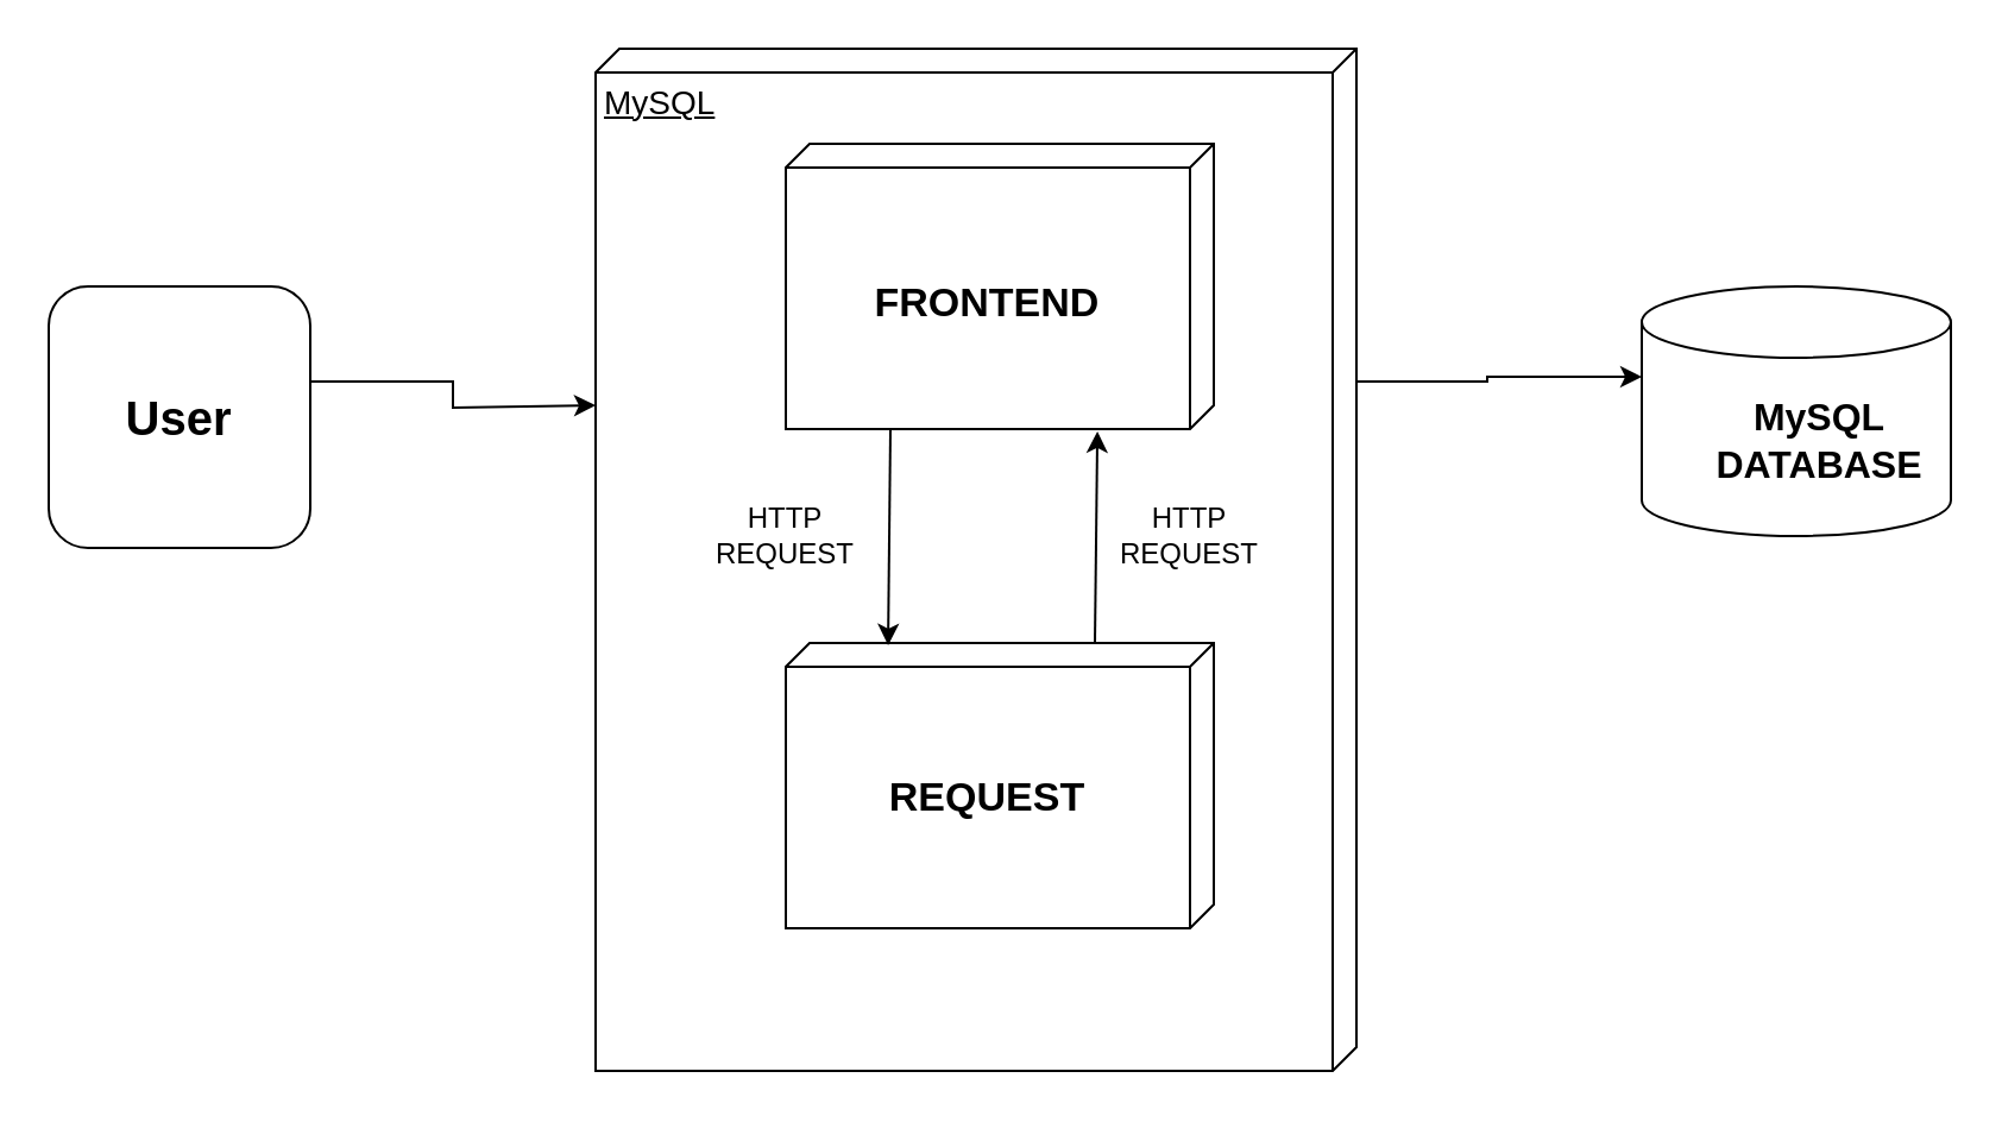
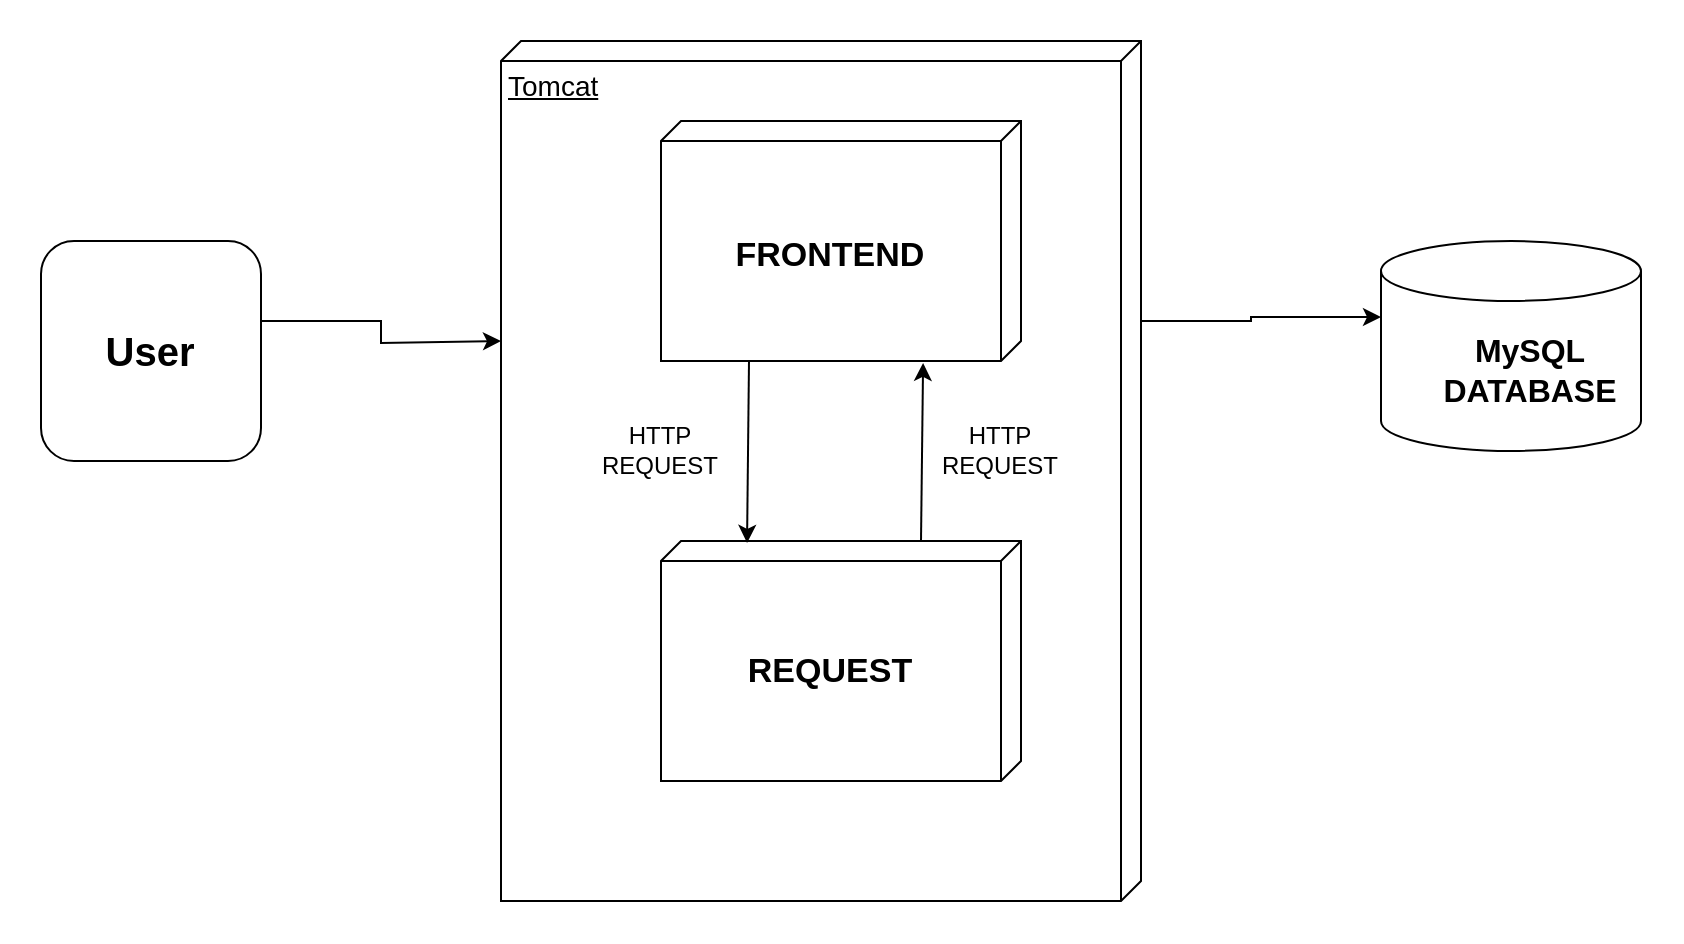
- <mxCell id="5" value="&lt;font style=&quot;font-size: 14px;&quot;&gt;MySQL&lt;/font&gt;" style="verticalAlign=top;align=left;spacingTop=8;spacingLeft=2;spacingRight=12;shape=cube;size=10;direction=south;fontStyle=4;html=1;whiteSpace=wrap;" vertex="1" parent="1"><mxGeometry x="250" y="20" width="320" height="430" as="geometry" /></mxCell>
+ <mxCell id="5" value="&lt;font style=&quot;font-size: 14px;&quot;&gt;Tomcat&lt;/font&gt;" style="verticalAlign=top;align=left;spacingTop=8;spacingLeft=2;spacingRight=12;shape=cube;size=10;direction=south;fontStyle=4;html=1;whiteSpace=wrap;" vertex="1" parent="1"><mxGeometry x="250" y="20" width="320" height="430" as="geometry" /></mxCell>
